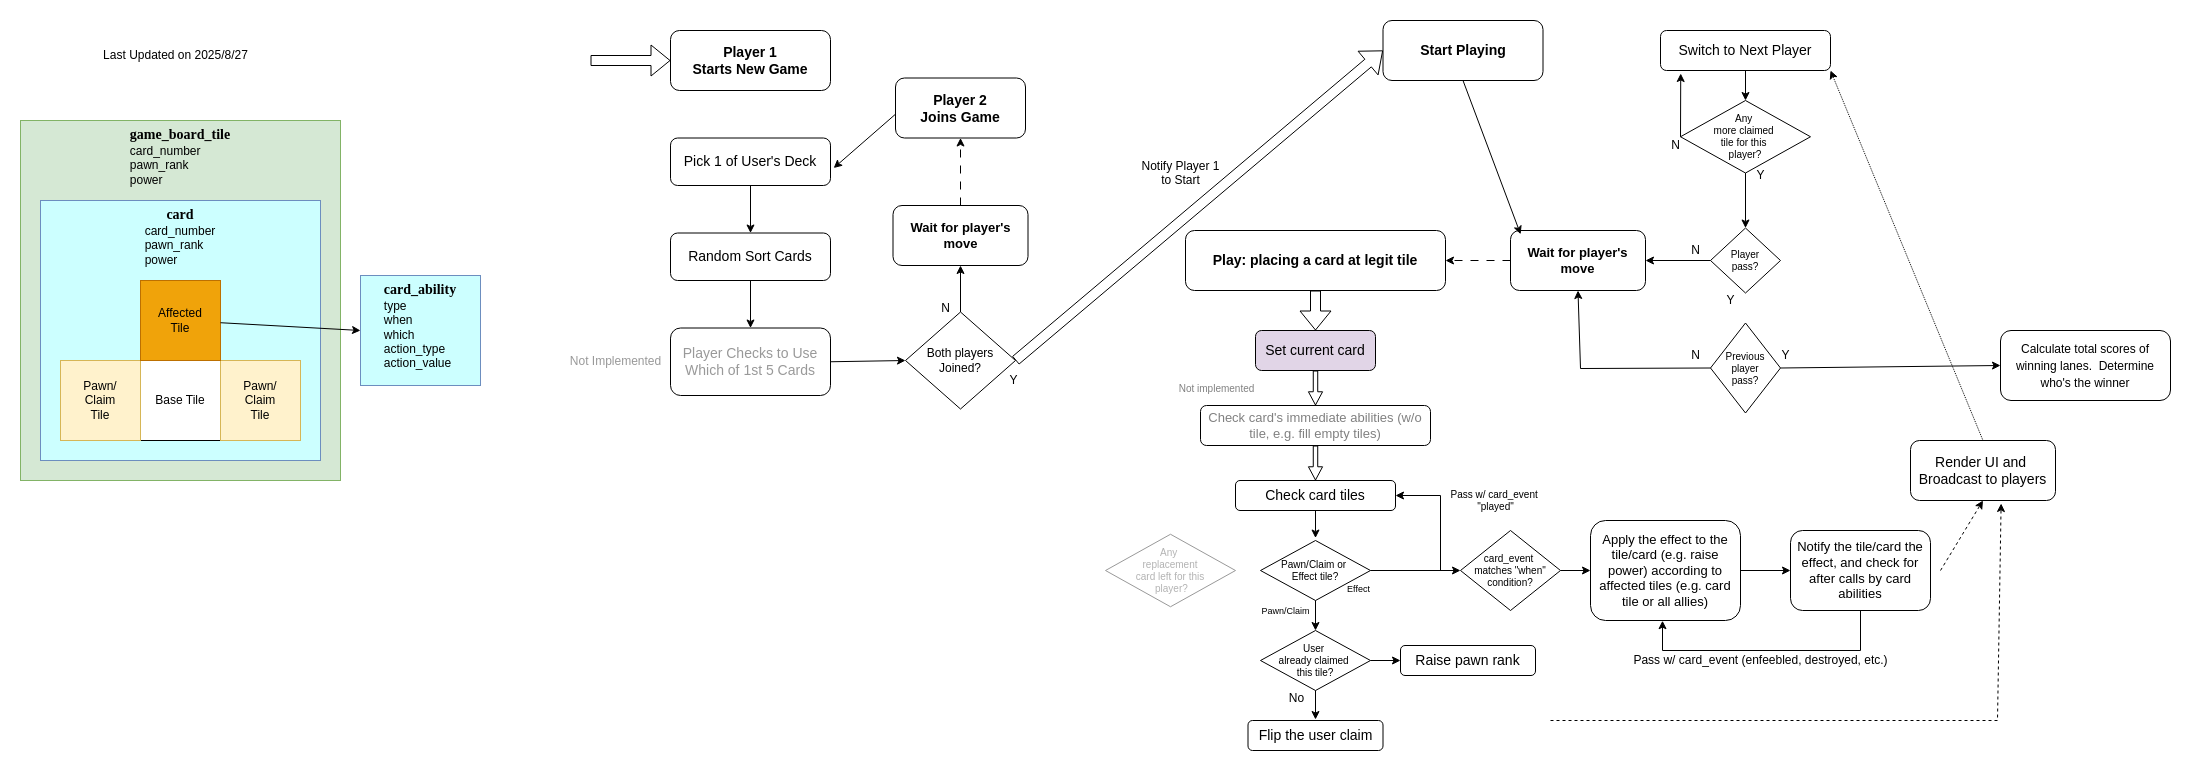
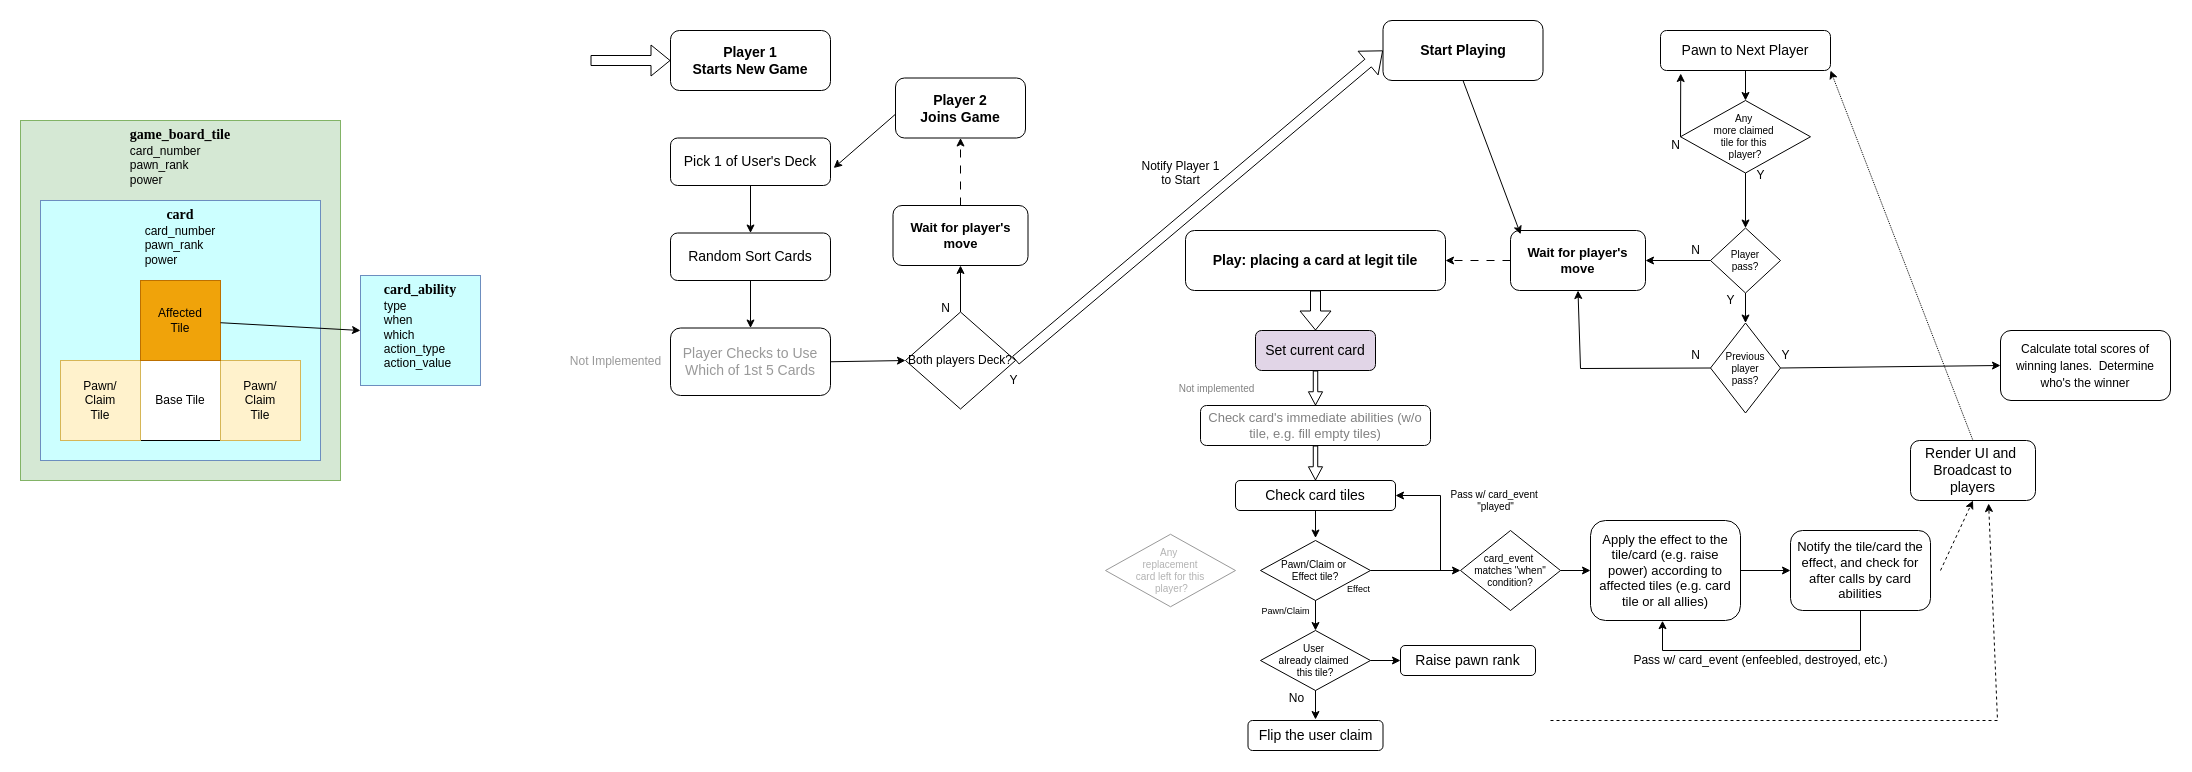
- <mxCell id="42" value="Switch to Next Player" style="rounded=1;whiteSpace=wrap;html=1;fontSize=14;" parent="1" vertex="1"><mxGeometry x="1660" y="30" width="170" height="40" as="geometry" /></mxCell>
+ <mxCell id="42" value="Pawn to Next Player" style="rounded=1;whiteSpace=wrap;html=1;fontSize=14;" parent="1" vertex="1"><mxGeometry x="1660" y="30" width="170" height="40" as="geometry" /></mxCell>
- <mxCell id="2" value="Last Updated on 2025/8/27" style="text;html=1;align=center;verticalAlign=middle;resizable=0;points=[];autosize=1;strokeColor=none;fillColor=none;" parent="1" vertex="1"><mxGeometry x="90" y="40" width="170" height="30" as="geometry" /></mxCell>
+ <mxCell id="47" value="" style="endArrow=classic;html=1;rounded=0;exitX=0.5;exitY=1;exitDx=0;exitDy=0;entryX=0.5;entryY=0;entryDx=0;entryDy=0;" parent="1" source="43" target="48" edge="1"><mxGeometry width="50" height="50" relative="1" as="geometry"><mxPoint x="1770" y="285" as="sourcePoint" /><mxPoint x="1855" y="242.5" as="targetPoint" /></mxGeometry></mxCell>
- <mxCell id="80" value="Both players Joined?" style="rhombus;whiteSpace=wrap;html=1;" vertex="1" parent="1"><mxGeometry x="905" y="311.5" width="110" height="97" as="geometry" /></mxCell>
+ <mxCell id="80" value="Both players Deck?" style="rhombus;whiteSpace=wrap;html=1;" vertex="1" parent="1"><mxGeometry x="905" y="311.5" width="110" height="97" as="geometry" /></mxCell>
- <mxCell id="46" value="&lt;font&gt;Render UI and&amp;nbsp;&lt;/font&gt;&lt;div&gt;Broadcast to players&lt;/div&gt;" style="rounded=1;whiteSpace=wrap;html=1;fontSize=14;" parent="1" vertex="1"><mxGeometry x="1910" y="440" width="145" height="60" as="geometry" /></mxCell>
+ <mxCell id="46" value="&lt;font&gt;Render UI and&amp;nbsp;&lt;/font&gt;&lt;div&gt;Broadcast to players&lt;/div&gt;" style="rounded=1;whiteSpace=wrap;html=1;fontSize=14;" parent="1" vertex="1"><mxGeometry x="1910" y="440" width="125" height="60" as="geometry" /></mxCell>
